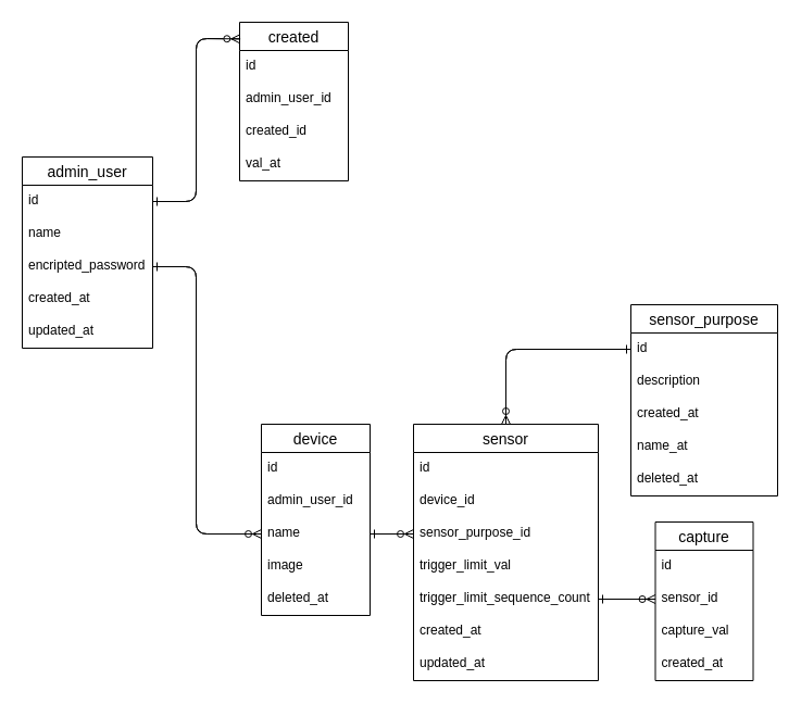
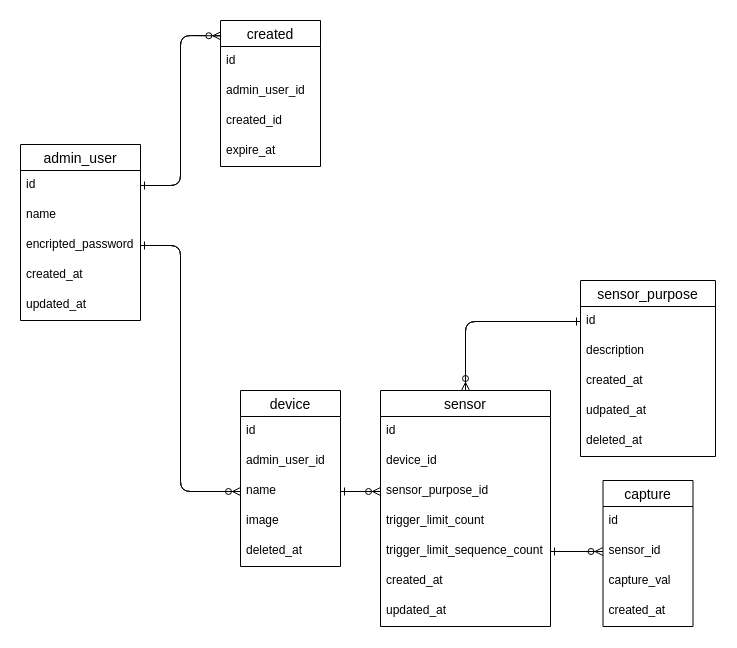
- <mxCell id="45" value="val_at" style="text;strokeColor=none;fillColor=none;spacingLeft=4;spacingRight=4;overflow=hidden;rotatable=0;points=[[0,0.5],[1,0.5]];portConstraint=eastwest;fontSize=12;" vertex="1" parent="41"><mxGeometry y="116" width="100" height="30" as="geometry" /></mxCell>
+ <mxCell id="45" value="expire_at" style="text;strokeColor=none;fillColor=none;spacingLeft=4;spacingRight=4;overflow=hidden;rotatable=0;points=[[0,0.5],[1,0.5]];portConstraint=eastwest;fontSize=12;" vertex="1" parent="41"><mxGeometry y="116" width="100" height="30" as="geometry" /></mxCell>
- <mxCell id="18" value="name_at" style="text;strokeColor=none;fillColor=none;spacingLeft=4;spacingRight=4;overflow=hidden;rotatable=0;points=[[0,0.5],[1,0.5]];portConstraint=eastwest;fontSize=12;" parent="14" vertex="1"><mxGeometry y="116" width="135" height="30" as="geometry" /></mxCell>
+ <mxCell id="18" value="udpated_at" style="text;strokeColor=none;fillColor=none;spacingLeft=4;spacingRight=4;overflow=hidden;rotatable=0;points=[[0,0.5],[1,0.5]];portConstraint=eastwest;fontSize=12;" parent="14" vertex="1"><mxGeometry y="116" width="135" height="30" as="geometry" /></mxCell>
- <mxCell id="29" value="trigger_limit_val" style="text;strokeColor=none;fillColor=none;spacingLeft=4;spacingRight=4;overflow=hidden;rotatable=0;points=[[0,0.5],[1,0.5]];portConstraint=eastwest;fontSize=12;" parent="25" vertex="1"><mxGeometry y="116" width="170" height="30" as="geometry" /></mxCell>
+ <mxCell id="29" value="trigger_limit_count" style="text;strokeColor=none;fillColor=none;spacingLeft=4;spacingRight=4;overflow=hidden;rotatable=0;points=[[0,0.5],[1,0.5]];portConstraint=eastwest;fontSize=12;" parent="25" vertex="1"><mxGeometry y="116" width="170" height="30" as="geometry" /></mxCell>
